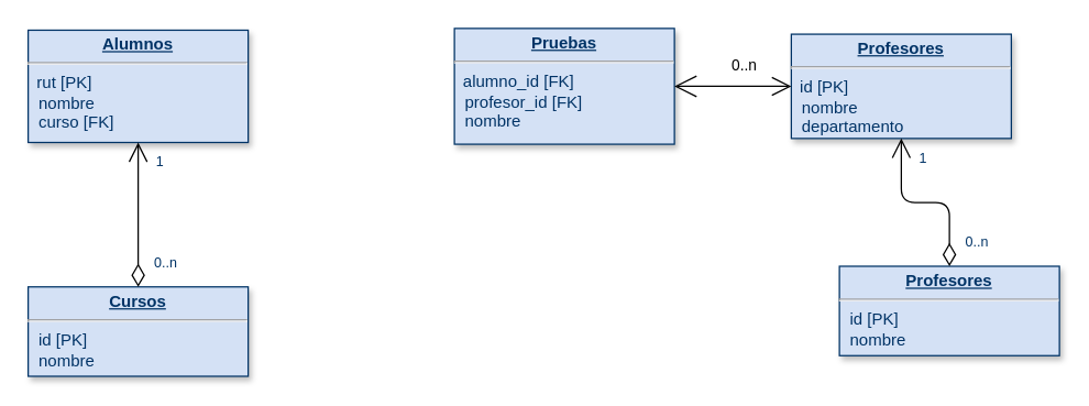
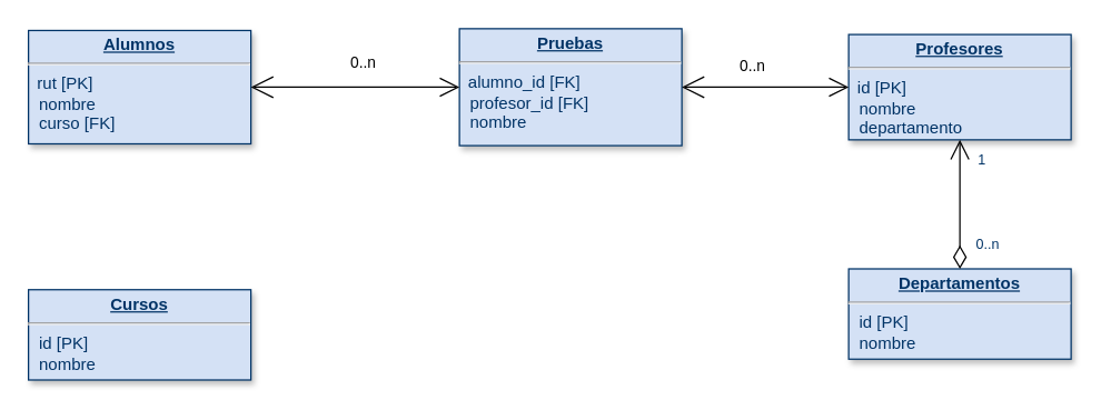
+ <mxCell id="9" value="" style="endArrow=open;html=1;endSize=12;startArrow=open;startSize=14;startFill=0;edgeStyle=orthogonalEdgeStyle;entryX=0;entryY=0.5;entryDx=0;entryDy=0;exitX=1;exitY=0.5;exitDx=0;exitDy=0;" edge="1" parent="1" source="3" target="8"><mxGeometry relative="1" as="geometry"><mxPoint x="210" y="93" as="sourcePoint" /><mxPoint x="300" y="73" as="targetPoint" /></mxGeometry></mxCell>
+ <mxCell id="10" value="0..n" style="edgeLabel;resizable=0;html=1;align=left;verticalAlign=top;" connectable="0" vertex="1" parent="9"><mxGeometry x="-1" relative="1" as="geometry"><mxPoint x="70" y="-30" as="offset" /></mxGeometry></mxCell>
- <mxCell id="7" value="&lt;p style=&quot;margin: 0px ; margin-top: 4px ; text-align: center ; text-decoration: underline&quot;&gt;&lt;strong&gt;Profesores&lt;br&gt;&lt;/strong&gt;&lt;/p&gt;&lt;hr&gt;&amp;nbsp; id [PK]&lt;br&gt;&lt;p style=&quot;margin: 0px ; margin-left: 8px&quot;&gt;nombre&lt;/p&gt;&lt;p style=&quot;margin: 0px ; margin-left: 8px&quot;&gt;departamento&lt;br&gt;&lt;/p&gt;" style="verticalAlign=top;align=left;overflow=fill;fontSize=12;fontFamily=Helvetica;html=1;strokeColor=#003366;shadow=1;fillColor=#D4E1F5;fontColor=#003366" vertex="1" parent="1"><mxGeometry x="575" y="24.27" width="160" height="75.82" as="geometry" /></mxCell>
+ <mxCell id="7" value="&lt;p style=&quot;margin: 0px ; margin-top: 4px ; text-align: center ; text-decoration: underline&quot;&gt;&lt;strong&gt;Profesores&lt;br&gt;&lt;/strong&gt;&lt;/p&gt;&lt;hr&gt;&amp;nbsp; id [PK]&lt;br&gt;&lt;p style=&quot;margin: 0px ; margin-left: 8px&quot;&gt;nombre&lt;/p&gt;&lt;p style=&quot;margin: 0px ; margin-left: 8px&quot;&gt;departamento&lt;br&gt;&lt;/p&gt;" style="verticalAlign=top;align=left;overflow=fill;fontSize=12;fontFamily=Helvetica;html=1;strokeColor=#003366;shadow=1;fillColor=#D4E1F5;fontColor=#003366" vertex="1" parent="1"><mxGeometry x="610" y="24.27" width="160" height="75.82" as="geometry" /></mxCell>
- <mxCell id="4" value="" style="endArrow=open;endSize=12;startArrow=diamondThin;startSize=14;startFill=0;edgeStyle=orthogonalEdgeStyle;entryX=0.5;entryY=1;entryDx=0;entryDy=0;exitX=0.5;exitY=0;exitDx=0;exitDy=0;" parent="1" source="2" target="3" edge="1"><mxGeometry x="620" y="260" as="geometry"><mxPoint x="80" y="153" as="sourcePoint" /><mxPoint x="70" y="143" as="targetPoint" /></mxGeometry></mxCell>
- <mxCell id="5" value="0..n" style="resizable=0;align=left;verticalAlign=top;labelBackgroundColor=#ffffff;fontSize=10;strokeColor=#003366;shadow=1;fillColor=#D4E1F5;fontColor=#003366" parent="4" connectable="0" vertex="1"><mxGeometry x="-1" relative="1" as="geometry"><mxPoint x="10" y="-30" as="offset" /></mxGeometry></mxCell>
- <mxCell id="6" value="1" style="resizable=0;align=right;verticalAlign=top;labelBackgroundColor=#ffffff;fontSize=10;strokeColor=#003366;shadow=1;fillColor=#D4E1F5;fontColor=#003366" parent="4" connectable="0" vertex="1"><mxGeometry x="1" relative="1" as="geometry"><mxPoint x="20" y="2.0" as="offset" /></mxGeometry></mxCell>
- <mxCell id="13" value="&lt;p style=&quot;margin: 0px ; margin-top: 4px ; text-align: center ; text-decoration: underline&quot;&gt;&lt;strong&gt;Profesores&lt;br&gt;&lt;/strong&gt;&lt;/p&gt;&lt;hr&gt;&lt;p style=&quot;margin: 0px ; margin-left: 8px&quot;&gt;id [PK]&lt;/p&gt;&lt;p style=&quot;margin: 0px ; margin-left: 8px&quot;&gt;nombre&lt;br&gt;&lt;/p&gt;" style="verticalAlign=top;align=left;overflow=fill;fontSize=12;fontFamily=Helvetica;html=1;strokeColor=#003366;shadow=1;fillColor=#D4E1F5;fontColor=#003366" vertex="1" parent="1"><mxGeometry x="610" y="193" width="160" height="65" as="geometry" /></mxCell>
+ <mxCell id="13" value="&lt;p style=&quot;margin: 0px ; margin-top: 4px ; text-align: center ; text-decoration: underline&quot;&gt;&lt;strong&gt;Departamentos&lt;br&gt;&lt;/strong&gt;&lt;/p&gt;&lt;hr&gt;&lt;p style=&quot;margin: 0px ; margin-left: 8px&quot;&gt;id [PK]&lt;/p&gt;&lt;p style=&quot;margin: 0px ; margin-left: 8px&quot;&gt;nombre&lt;br&gt;&lt;/p&gt;" style="verticalAlign=top;align=left;overflow=fill;fontSize=12;fontFamily=Helvetica;html=1;strokeColor=#003366;shadow=1;fillColor=#D4E1F5;fontColor=#003366" vertex="1" parent="1"><mxGeometry x="610" y="193" width="160" height="65" as="geometry" /></mxCell>
